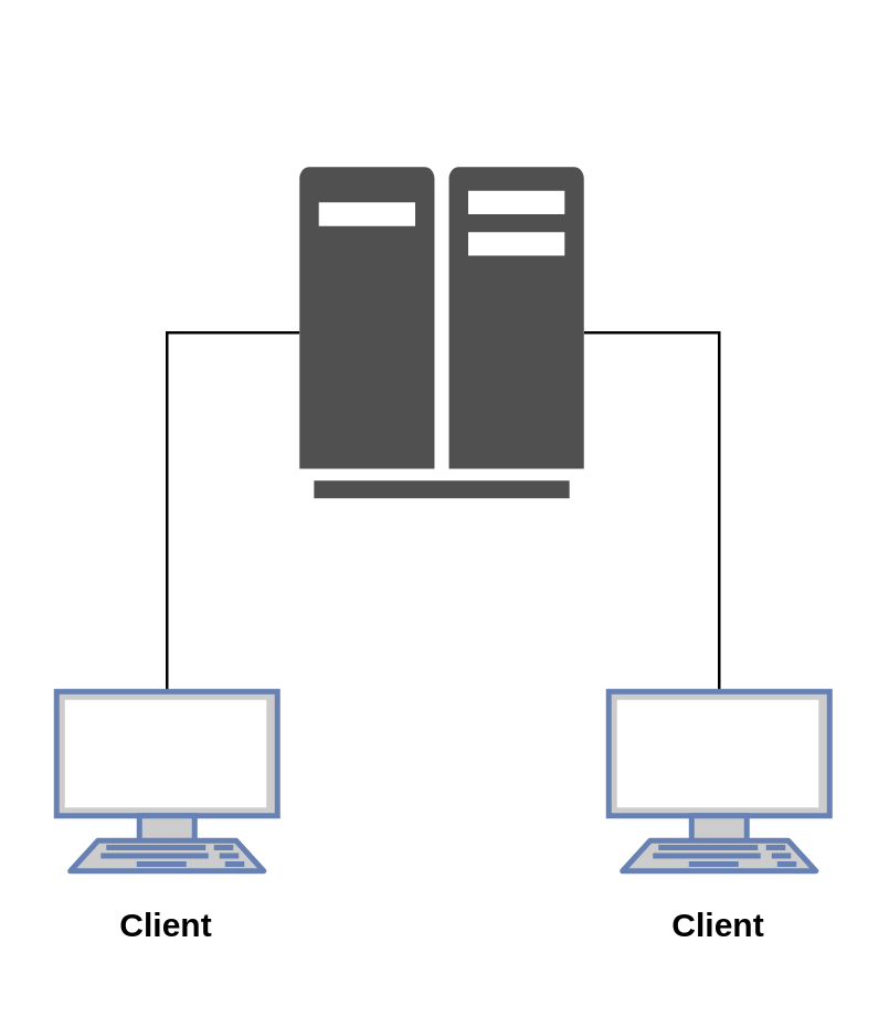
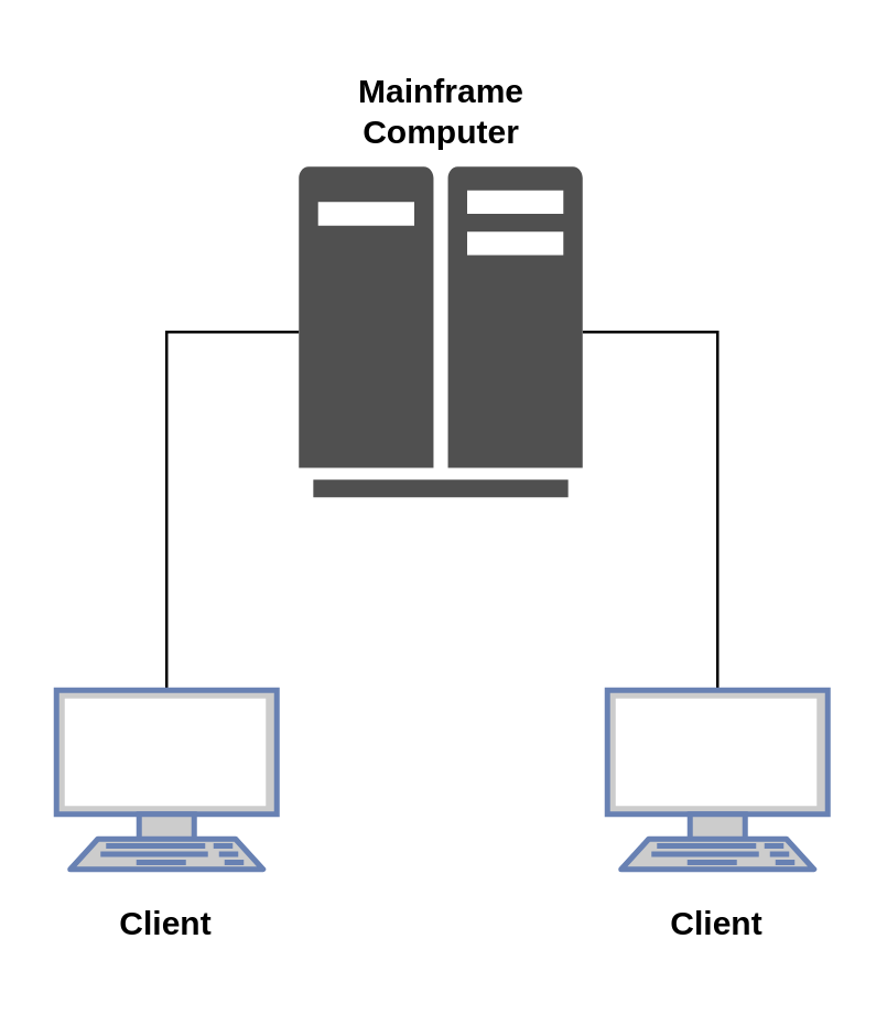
+ <mxCell id="7" value="Mainframe&lt;br&gt;Computer&lt;br&gt;" style="text;html=1;strokeColor=none;fillColor=none;align=center;verticalAlign=middle;whiteSpace=wrap;rounded=0;fontStyle=1" vertex="1" parent="1"><mxGeometry x="119.5" y="20" width="80" height="40" as="geometry" /></mxCell>
